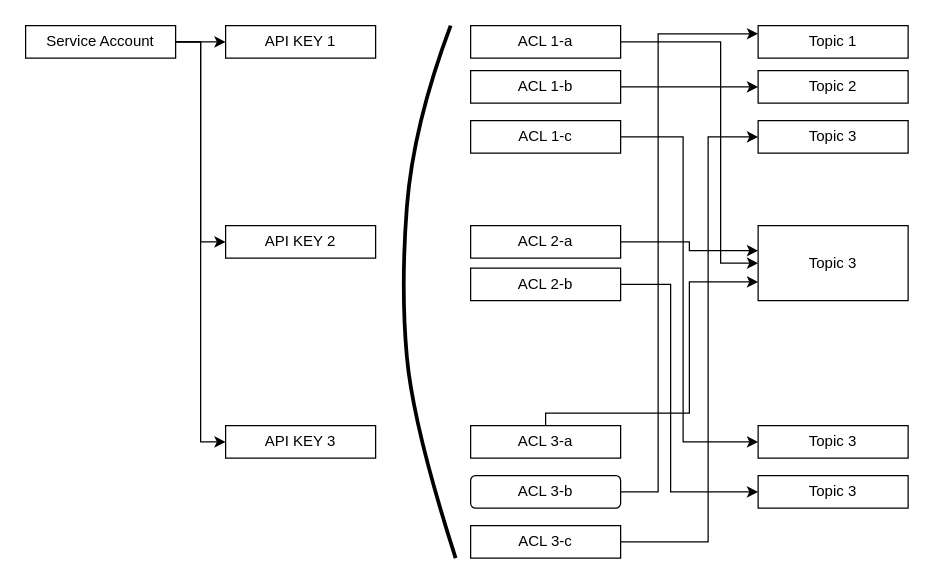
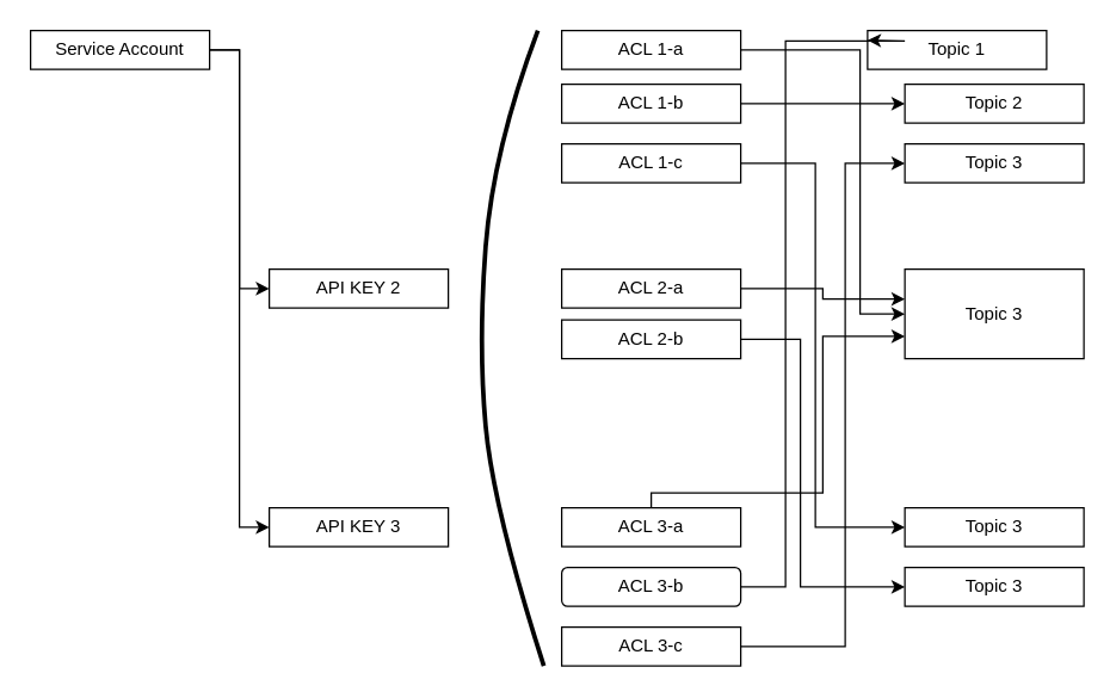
- <mxCell id="2" style="edgeStyle=orthogonalEdgeStyle;rounded=0;orthogonalLoop=1;jettySize=auto;html=1;" edge="1" parent="1" source="5" target="9"><mxGeometry relative="1" as="geometry" /></mxCell>
- <mxCell id="9" value="API KEY 1" style="rounded=0;whiteSpace=wrap;html=1;" vertex="1" parent="1"><mxGeometry x="180" y="20" width="120" height="26" as="geometry" /></mxCell>
- <mxCell id="6" value="Topic 1" style="rounded=0;whiteSpace=wrap;html=1;" vertex="1" parent="1"><mxGeometry x="606" y="20" width="120" height="26" as="geometry" /></mxCell>
+ <mxCell id="6" value="Topic 1" style="rounded=0;whiteSpace=wrap;html=1;" vertex="1" parent="1"><mxGeometry x="581" y="20" width="120" height="26" as="geometry" /></mxCell>
